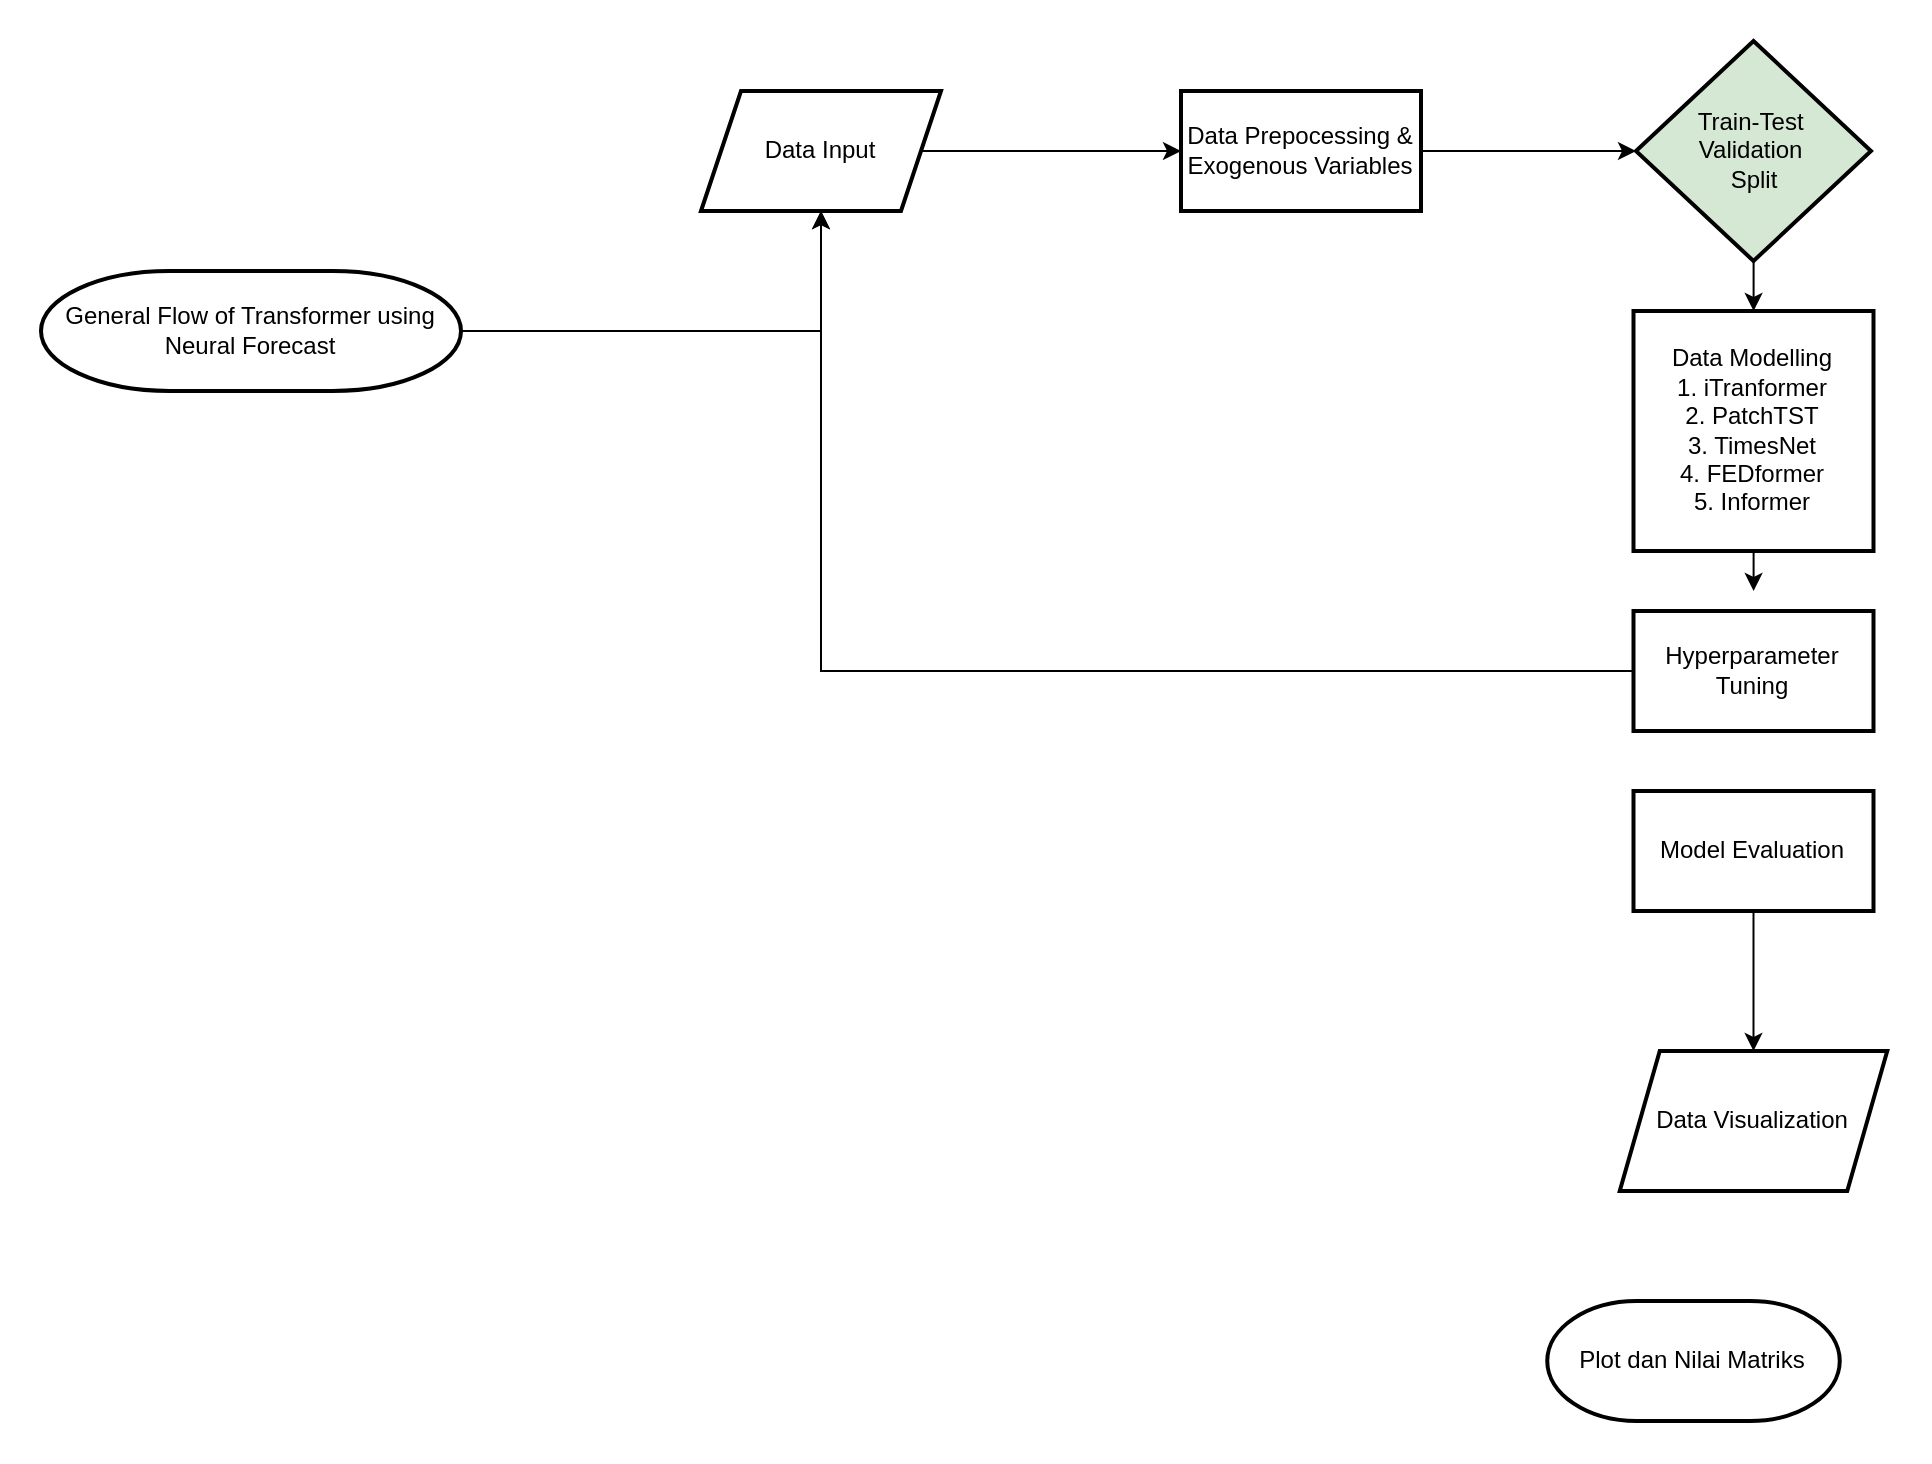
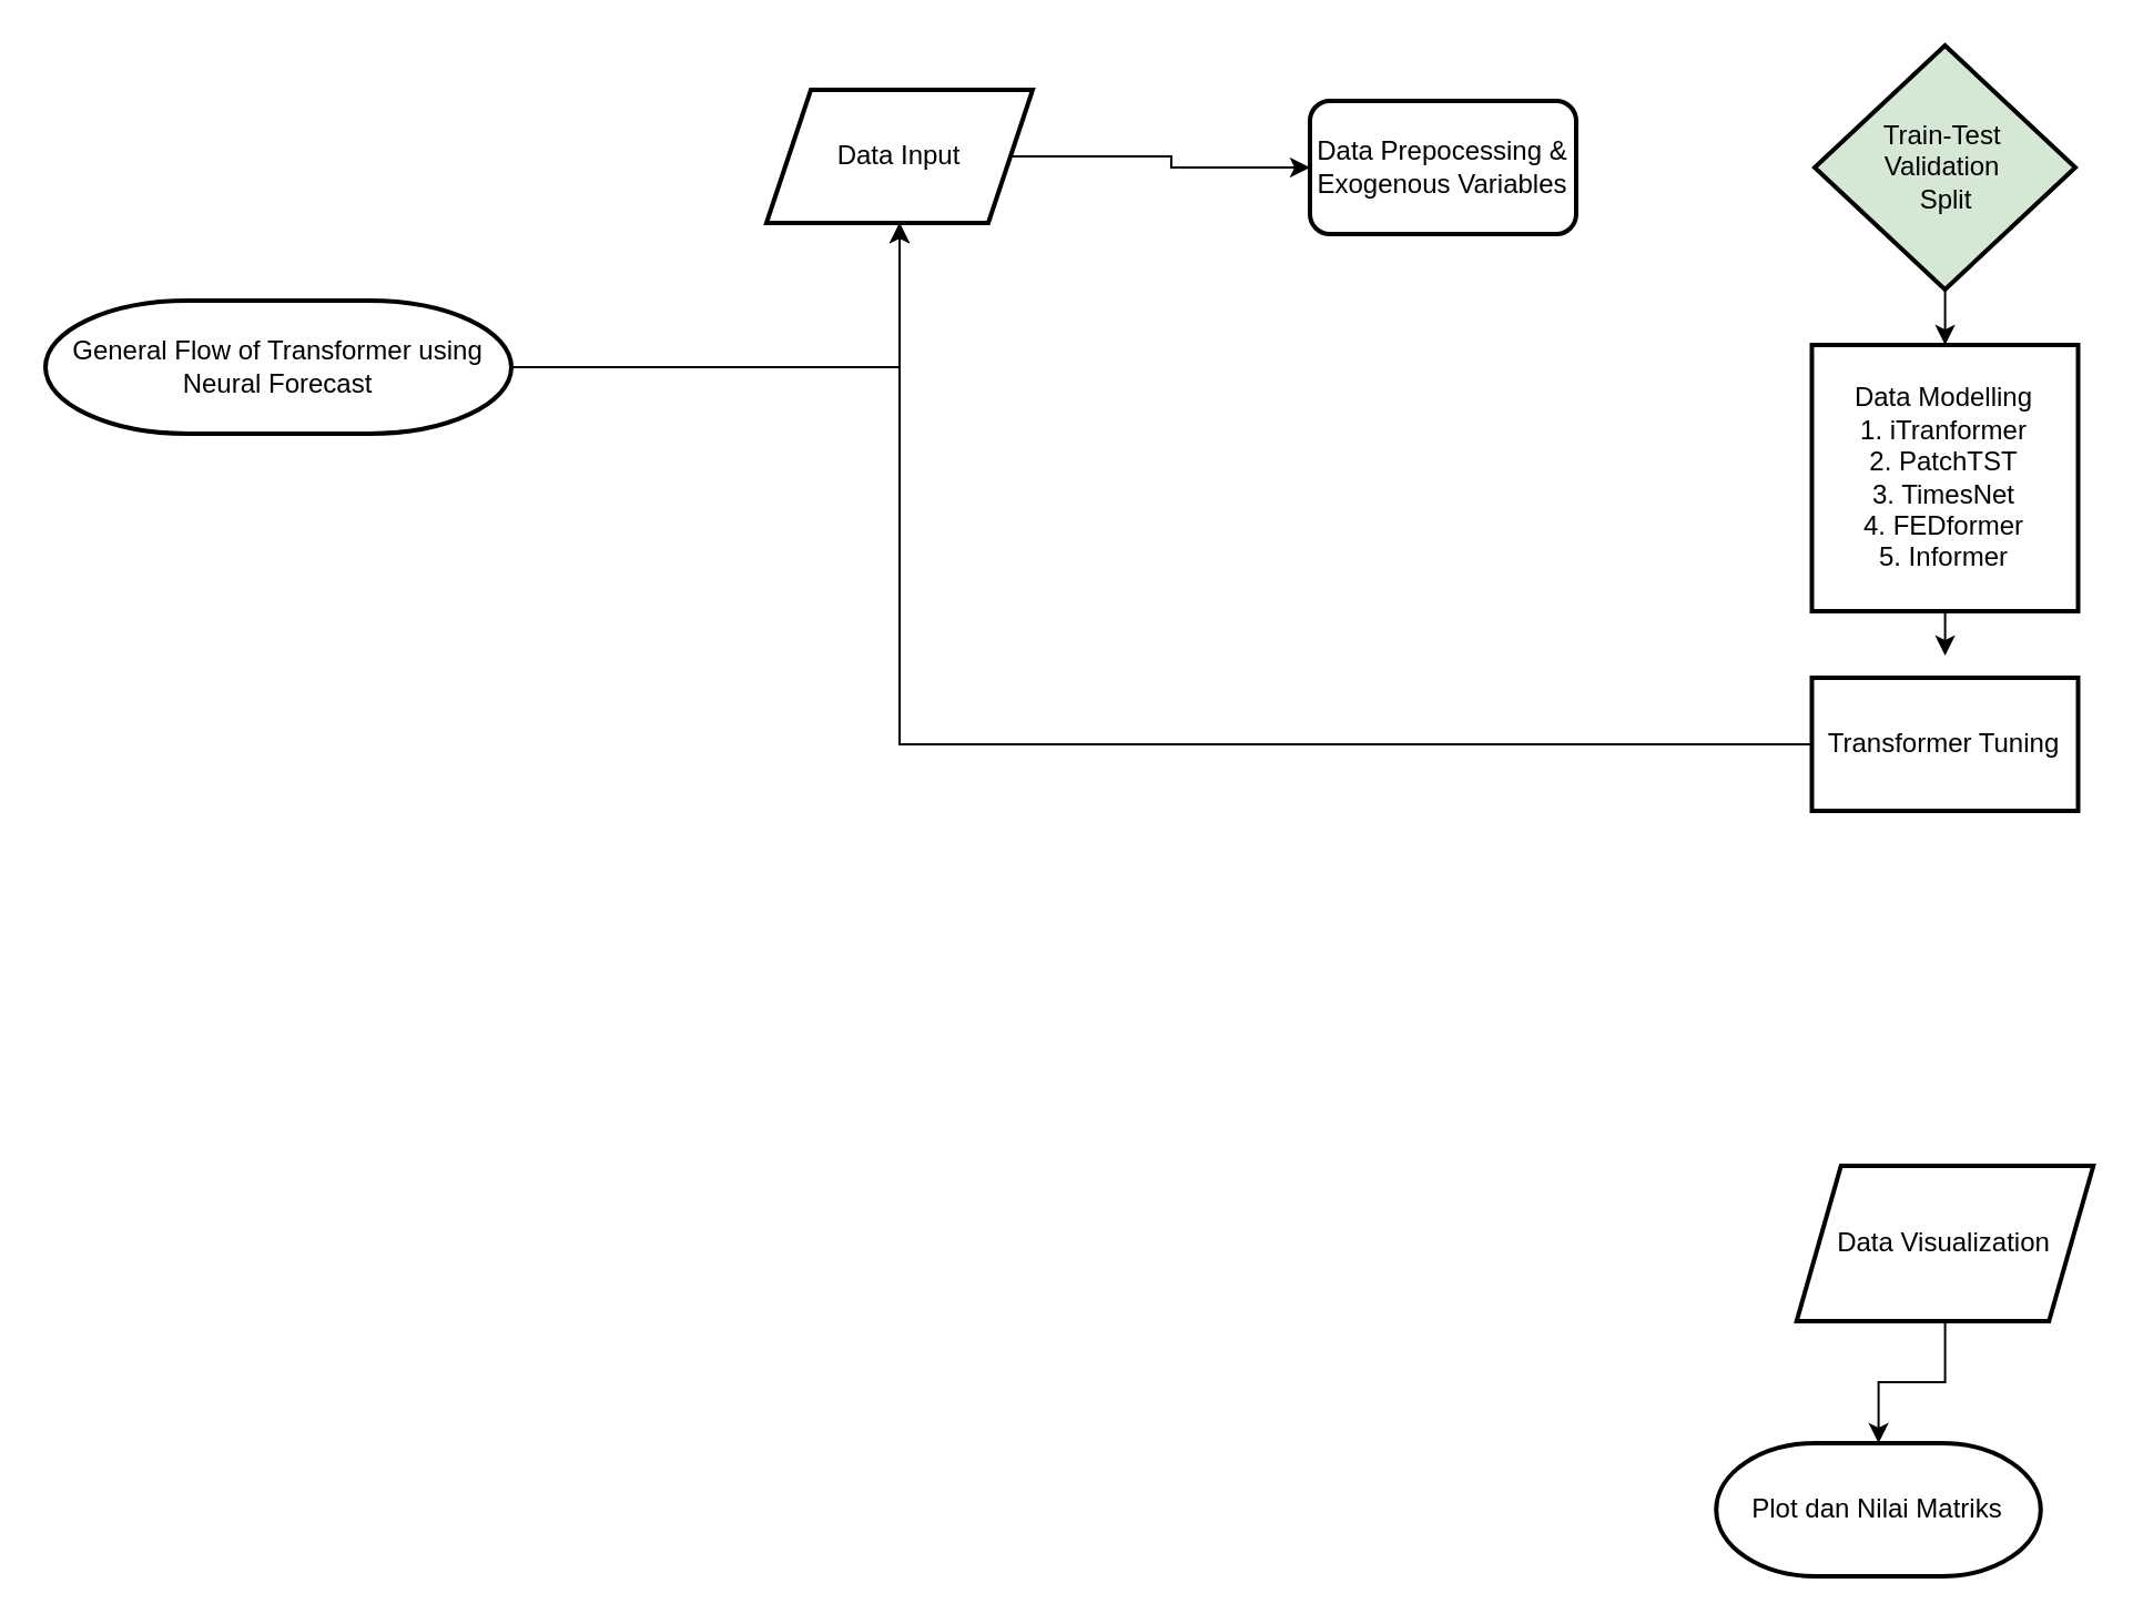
- <mxCell id="5" value="Data Input" style="shape=parallelogram;perimeter=parallelogramPerimeter;whiteSpace=wrap;html=1;fixedSize=1;strokeWidth=2;" vertex="1" parent="1"><mxGeometry x="350" y="45" width="120" height="60" as="geometry" /></mxCell>
+ <mxCell id="5" value="Data Input" style="shape=parallelogram;perimeter=parallelogramPerimeter;whiteSpace=wrap;html=1;fixedSize=1;strokeWidth=2;" vertex="1" parent="1"><mxGeometry x="345" y="40" width="120" height="60" as="geometry" /></mxCell>
- <mxCell id="7" value="Data Prepocessing &amp;amp; Exogenous Variables" style="whiteSpace=wrap;html=1;strokeWidth=2;" vertex="1" parent="1"><mxGeometry x="590" y="45" width="120" height="60" as="geometry" /></mxCell>
+ <mxCell id="7" value="Data Prepocessing &amp;amp; Exogenous Variables" style="whiteSpace=wrap;html=1;strokeWidth=2;rounded=1;" vertex="1" parent="1"><mxGeometry x="590" y="45" width="120" height="60" as="geometry" /></mxCell>
- <mxCell id="6" value="" style="edgeStyle=orthogonalEdgeStyle;rounded=0;orthogonalLoop=1;jettySize=auto;html=1;" edge="1" parent="1" source="7" target="9"><mxGeometry relative="1" as="geometry" /></mxCell>
- <mxCell id="18" value="Hyperparameter Tuning" style="whiteSpace=wrap;html=1;strokeWidth=2;" vertex="1" parent="1"><mxGeometry x="816.25" y="305" width="120" height="60" as="geometry" /></mxCell>
+ <mxCell id="18" value="Transformer Tuning" style="whiteSpace=wrap;html=1;strokeWidth=2;" vertex="1" parent="1"><mxGeometry x="816.25" y="305" width="120" height="60" as="geometry" /></mxCell>
- <mxCell id="13" value="Model Evaluation" style="whiteSpace=wrap;html=1;strokeWidth=2;" vertex="1" parent="1"><mxGeometry x="816.25" y="395" width="120" height="60" as="geometry" /></mxCell>
- <mxCell id="12" value="" style="edgeStyle=orthogonalEdgeStyle;rounded=0;orthogonalLoop=1;jettySize=auto;html=1;" edge="1" parent="1" source="13" target="15"><mxGeometry relative="1" as="geometry" /></mxCell>
+ <mxCell id="14" value="" style="edgeStyle=orthogonalEdgeStyle;rounded=0;orthogonalLoop=1;jettySize=auto;html=1;" edge="1" parent="1" source="15" target="16"><mxGeometry relative="1" as="geometry" /></mxCell>
